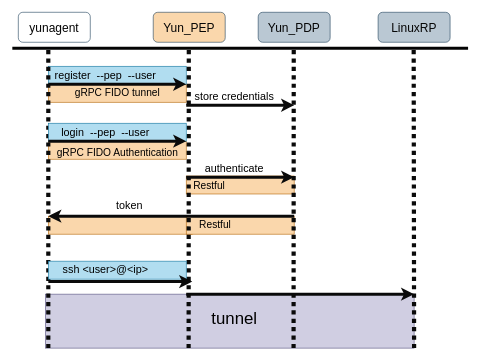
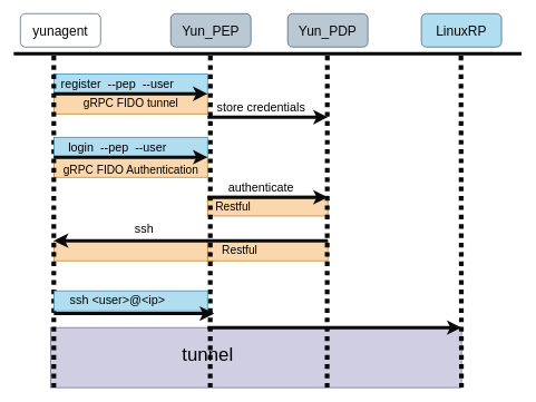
- <mxCell id="11" value="&lt;font style=&quot;font-size: 20px;&quot; color=&quot;#050505&quot;&gt;Yun_PEP&lt;/font&gt;" style="rounded=1;whiteSpace=wrap;html=1;fillColor=#fad7ac;strokeColor=#23445d;" vertex="1" parent="1"><mxGeometry x="255" y="20" width="120" height="50" as="geometry" /></mxCell>
+ <mxCell id="11" value="&lt;font style=&quot;font-size: 20px;&quot; color=&quot;#050505&quot;&gt;Yun_PEP&lt;/font&gt;" style="rounded=1;whiteSpace=wrap;html=1;fillColor=#bac8d3;strokeColor=#23445d;" vertex="1" parent="1"><mxGeometry x="255" y="20" width="120" height="50" as="geometry" /></mxCell>
- <mxCell id="13" value="&lt;font style=&quot;font-size: 20px;&quot; color=&quot;#050505&quot;&gt;LinuxRP&lt;/font&gt;" style="rounded=1;whiteSpace=wrap;html=1;fillColor=#bac8d3;strokeColor=#23445d;" vertex="1" parent="1"><mxGeometry x="630" y="20" width="120" height="50" as="geometry" /></mxCell>
+ <mxCell id="13" value="&lt;font style=&quot;font-size: 20px;&quot; color=&quot;#050505&quot;&gt;LinuxRP&lt;/font&gt;" style="rounded=1;whiteSpace=wrap;html=1;fillColor=#b1ddf0;strokeColor=#23445d;" vertex="1" parent="1"><mxGeometry x="630" y="20" width="120" height="50" as="geometry" /></mxCell>
- <mxCell id="30" value="&lt;div style=&quot;text-align: left;&quot;&gt;&lt;span style=&quot;font-size: 18px; color: rgb(0, 0, 0); background-color: initial;&quot;&gt;token&lt;/span&gt;&lt;/div&gt;" style="text;html=1;align=center;verticalAlign=middle;resizable=0;points=[];autosize=1;strokeColor=none;fillColor=none;" vertex="1" parent="1"><mxGeometry x="180" y="323" width="70" height="40" as="geometry" /></mxCell>
+ <mxCell id="30" value="&lt;div style=&quot;text-align: left;&quot;&gt;&lt;span style=&quot;font-size: 18px; color: rgb(0, 0, 0); background-color: initial;&quot;&gt;ssh&lt;/span&gt;&lt;/div&gt;" style="text;html=1;align=center;verticalAlign=middle;resizable=0;points=[];autosize=1;strokeColor=none;fillColor=none;" vertex="1" parent="1"><mxGeometry x="180" y="323" width="70" height="40" as="geometry" /></mxCell>
- <mxCell id="37" value="&lt;font style=&quot;&quot;&gt;&lt;font style=&quot;font-size: 28px;&quot; color=&quot;#000000&quot;&gt;tunnel&lt;/font&gt;&lt;br&gt;&lt;/font&gt;" style="text;html=1;align=center;verticalAlign=middle;resizable=0;points=[];autosize=1;strokeColor=none;fillColor=none;" vertex="1" parent="1"><mxGeometry x="340" y="505" width="100" height="50" as="geometry" /></mxCell>
+ <mxCell id="37" value="&lt;font style=&quot;&quot;&gt;&lt;font style=&quot;font-size: 28px;&quot; color=&quot;#000000&quot;&gt;tunnel&lt;/font&gt;&lt;br&gt;&lt;/font&gt;" style="text;html=1;align=center;verticalAlign=middle;resizable=0;points=[];autosize=1;strokeColor=none;fillColor=none;" vertex="1" parent="1"><mxGeometry x="260" y="505" width="100" height="50" as="geometry" /></mxCell>
